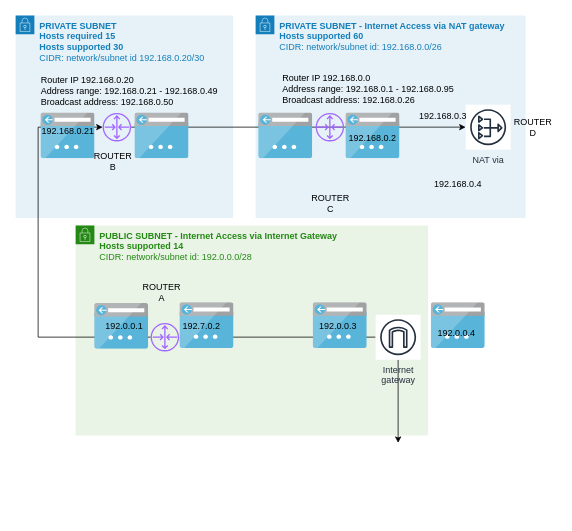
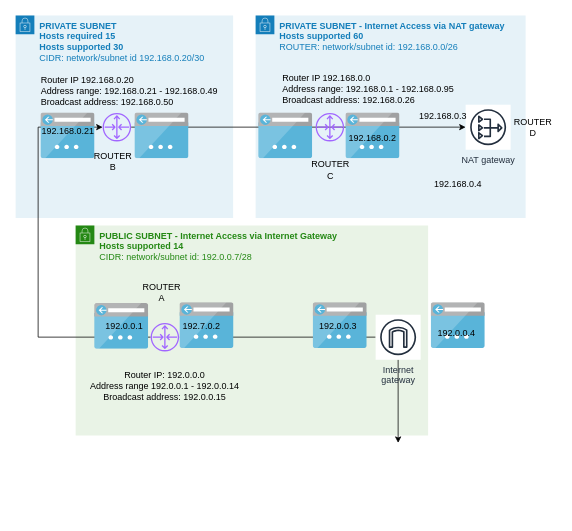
- <mxCell id="3" value="&lt;b&gt;PRIVATE SUBNET - Internet Access via NAT gateway&lt;/b&gt;&lt;br&gt;&lt;b&gt;Hosts supported 60&lt;/b&gt;&lt;br&gt;CIDR: network/subnet id: 192.168.0.0/26" style="points=[[0,0],[0.25,0],[0.5,0],[0.75,0],[1,0],[1,0.25],[1,0.5],[1,0.75],[1,1],[0.75,1],[0.5,1],[0.25,1],[0,1],[0,0.75],[0,0.5],[0,0.25]];outlineConnect=0;gradientColor=none;html=1;whiteSpace=wrap;fontSize=12;fontStyle=0;shape=mxgraph.aws4.group;grIcon=mxgraph.aws4.group_security_group;grStroke=0;strokeColor=#147EBA;fillColor=#E6F2F8;verticalAlign=top;align=left;spacingLeft=30;fontColor=#147EBA;dashed=0;" parent="1" vertex="1"><mxGeometry x="340" y="20" width="360" height="270" as="geometry" /></mxCell>
+ <mxCell id="3" value="&lt;b&gt;PRIVATE SUBNET - Internet Access via NAT gateway&lt;/b&gt;&lt;br&gt;&lt;b&gt;Hosts supported 60&lt;/b&gt;&lt;br&gt;ROUTER: network/subnet id: 192.168.0.0/26" style="points=[[0,0],[0.25,0],[0.5,0],[0.75,0],[1,0],[1,0.25],[1,0.5],[1,0.75],[1,1],[0.75,1],[0.5,1],[0.25,1],[0,1],[0,0.75],[0,0.5],[0,0.25]];outlineConnect=0;gradientColor=none;html=1;whiteSpace=wrap;fontSize=12;fontStyle=0;shape=mxgraph.aws4.group;grIcon=mxgraph.aws4.group_security_group;grStroke=0;strokeColor=#147EBA;fillColor=#E6F2F8;verticalAlign=top;align=left;spacingLeft=30;fontColor=#147EBA;dashed=0;" parent="1" vertex="1"><mxGeometry x="340" y="20" width="360" height="270" as="geometry" /></mxCell>
- <mxCell id="10" value="NAT via" style="sketch=0;outlineConnect=0;fontColor=#232F3E;gradientColor=none;strokeColor=#232F3E;fillColor=#ffffff;dashed=0;verticalLabelPosition=bottom;verticalAlign=top;align=center;html=1;fontSize=12;fontStyle=0;aspect=fixed;shape=mxgraph.aws4.resourceIcon;resIcon=mxgraph.aws4.nat_gateway;" parent="1" vertex="1"><mxGeometry x="620" y="139" width="60" height="60" as="geometry" /></mxCell>
+ <mxCell id="10" value="NAT gateway" style="sketch=0;outlineConnect=0;fontColor=#232F3E;gradientColor=none;strokeColor=#232F3E;fillColor=#ffffff;dashed=0;verticalLabelPosition=bottom;verticalAlign=top;align=center;html=1;fontSize=12;fontStyle=0;aspect=fixed;shape=mxgraph.aws4.resourceIcon;resIcon=mxgraph.aws4.nat_gateway;" parent="1" vertex="1"><mxGeometry x="620" y="139" width="60" height="60" as="geometry" /></mxCell>
- <mxCell id="36" value="ROUTER C" style="text;html=1;strokeColor=none;fillColor=none;align=center;verticalAlign=middle;whiteSpace=wrap;rounded=0;" vertex="1" parent="1"><mxGeometry x="410" y="256" width="60" height="30" as="geometry" /></mxCell>
+ <mxCell id="36" value="ROUTER C" style="text;html=1;strokeColor=none;fillColor=none;align=center;verticalAlign=middle;whiteSpace=wrap;rounded=0;" vertex="1" parent="1"><mxGeometry x="410" y="211" width="60" height="30" as="geometry" /></mxCell>
- <mxCell id="4" value="&lt;b&gt;PUBLIC SUBNET - Internet Access via Internet Gateway&lt;/b&gt;&lt;br&gt;&lt;b&gt;Hosts supported 14&lt;/b&gt;&lt;br&gt;CIDR: network/subnet id: 192.0.0.0/28" style="points=[[0,0],[0.25,0],[0.5,0],[0.75,0],[1,0],[1,0.25],[1,0.5],[1,0.75],[1,1],[0.75,1],[0.5,1],[0.25,1],[0,1],[0,0.75],[0,0.5],[0,0.25]];outlineConnect=0;gradientColor=none;html=1;whiteSpace=wrap;fontSize=12;fontStyle=0;shape=mxgraph.aws4.group;grIcon=mxgraph.aws4.group_security_group;grStroke=0;strokeColor=#248814;fillColor=#E9F3E6;verticalAlign=top;align=left;spacingLeft=30;fontColor=#248814;dashed=0;" parent="1" vertex="1"><mxGeometry x="100" y="300" width="470" height="280" as="geometry" /></mxCell>
+ <mxCell id="4" value="&lt;b&gt;PUBLIC SUBNET - Internet Access via Internet Gateway&lt;/b&gt;&lt;br&gt;&lt;b&gt;Hosts supported 14&lt;/b&gt;&lt;br&gt;CIDR: network/subnet id: 192.0.0.7/28" style="points=[[0,0],[0.25,0],[0.5,0],[0.75,0],[1,0],[1,0.25],[1,0.5],[1,0.75],[1,1],[0.75,1],[0.5,1],[0.25,1],[0,1],[0,0.75],[0,0.5],[0,0.25]];outlineConnect=0;gradientColor=none;html=1;whiteSpace=wrap;fontSize=12;fontStyle=0;shape=mxgraph.aws4.group;grIcon=mxgraph.aws4.group_security_group;grStroke=0;strokeColor=#248814;fillColor=#E9F3E6;verticalAlign=top;align=left;spacingLeft=30;fontColor=#248814;dashed=0;" parent="1" vertex="1"><mxGeometry x="100" y="300" width="470" height="280" as="geometry" /></mxCell>
+ <mxCell id="16" value="Router IP: 192.0.0.0&lt;br&gt;Address range 192.0.0.1 - 192.0.0.14&lt;br&gt;Broadcast address: 192.0.0.15" style="text;html=1;strokeColor=none;fillColor=none;align=center;verticalAlign=middle;whiteSpace=wrap;rounded=0;" parent="1" vertex="1"><mxGeometry x="113.25" y="468" width="211.5" height="92" as="geometry" /></mxCell>
